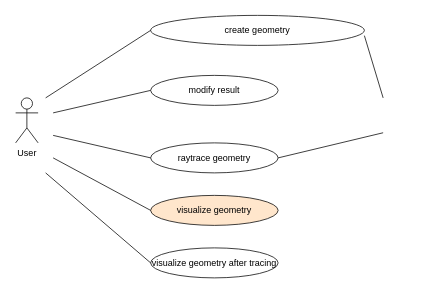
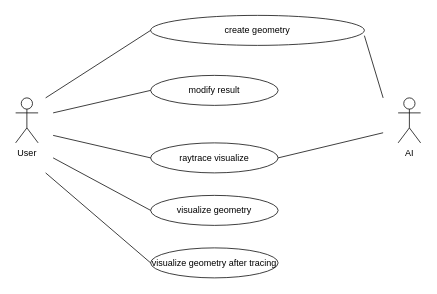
+ <mxCell id="13" value="&lt;div&gt;AI&lt;/div&gt;" style="shape=umlActor;verticalLabelPosition=bottom;verticalAlign=top;html=1;outlineConnect=0;" vertex="1" parent="1"><mxGeometry x="530" y="130" width="30" height="60" as="geometry" /></mxCell>
- <mxCell id="5" value="raytrace geometry" style="ellipse;whiteSpace=wrap;html=1;" parent="1" vertex="1"><mxGeometry x="200" y="190" width="170" height="40" as="geometry" /></mxCell>
+ <mxCell id="5" value="raytrace visualize" style="ellipse;whiteSpace=wrap;html=1;" parent="1" vertex="1"><mxGeometry x="200" y="190" width="170" height="40" as="geometry" /></mxCell>
- <mxCell id="6" value="&lt;div&gt;visualize geometry&lt;/div&gt;" style="ellipse;whiteSpace=wrap;html=1;fillColor=#ffe6cc;" parent="1" vertex="1"><mxGeometry x="200" y="260" width="170" height="40" as="geometry" /></mxCell>
+ <mxCell id="6" value="&lt;div&gt;visualize geometry&lt;/div&gt;" style="ellipse;whiteSpace=wrap;html=1;" parent="1" vertex="1"><mxGeometry x="200" y="260" width="170" height="40" as="geometry" /></mxCell>
